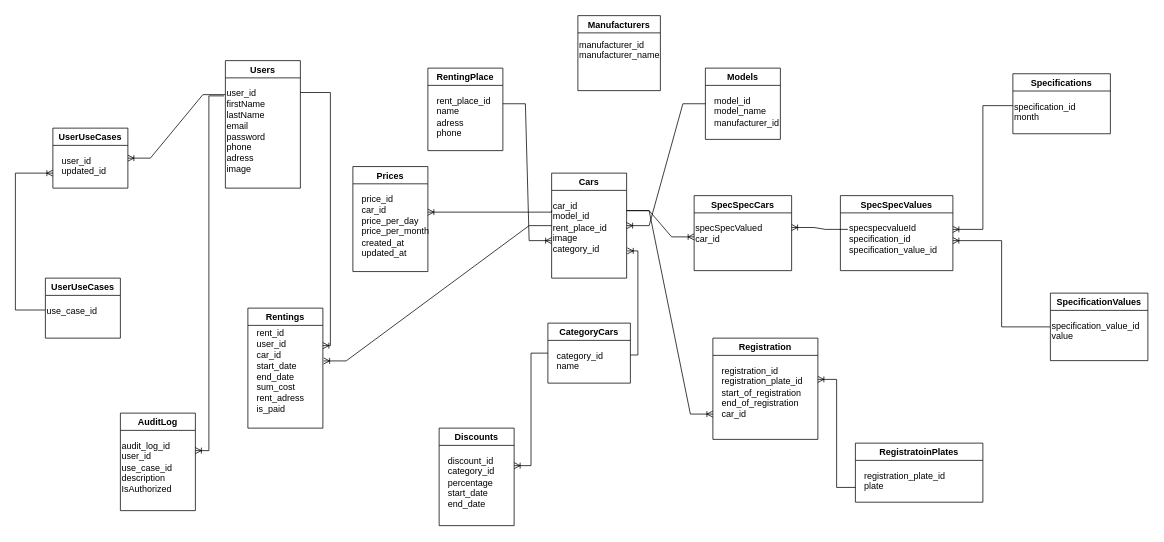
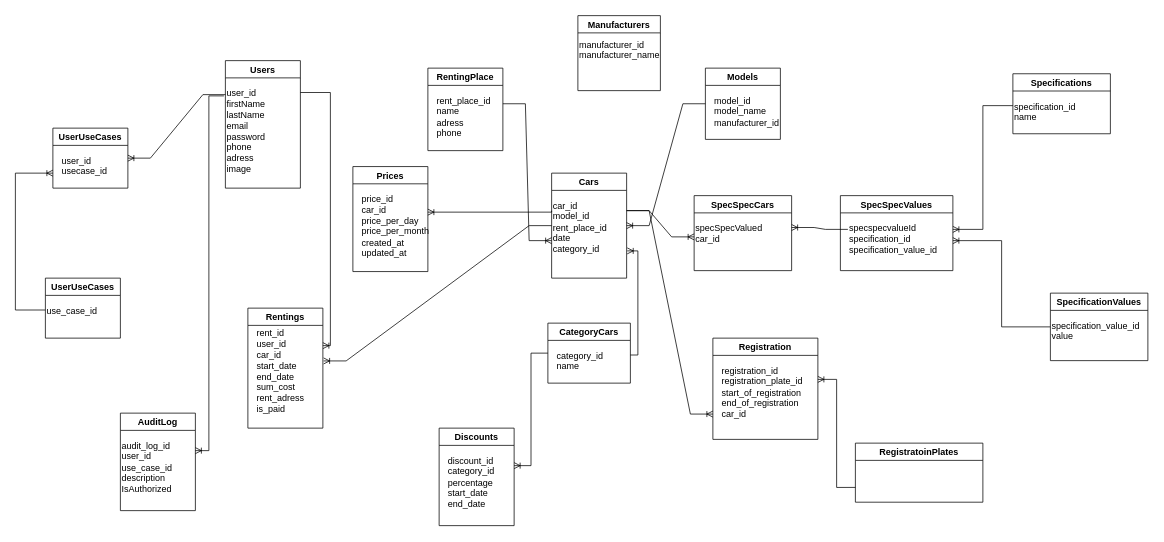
- <mxCell id="11" value="specification_id&lt;br&gt;month&lt;br&gt;" style="text;html=1;strokeColor=none;fillColor=none;align=left;verticalAlign=top;whiteSpace=wrap;rounded=0;" vertex="1" parent="10"><mxGeometry y="30" width="120" height="50" as="geometry" /></mxCell>
+ <mxCell id="11" value="specification_id&lt;br&gt;name&lt;br&gt;" style="text;html=1;strokeColor=none;fillColor=none;align=left;verticalAlign=top;whiteSpace=wrap;rounded=0;" vertex="1" parent="10"><mxGeometry y="30" width="120" height="50" as="geometry" /></mxCell>
- <mxCell id="30" value="user_id&lt;br&gt;updated_id" style="text;html=1;strokeColor=none;fillColor=none;align=left;verticalAlign=top;whiteSpace=wrap;rounded=0;" vertex="1" parent="29"><mxGeometry x="10" y="30" width="70" height="50" as="geometry" /></mxCell>
+ <mxCell id="30" value="user_id&lt;br&gt;usecase_id" style="text;html=1;strokeColor=none;fillColor=none;align=left;verticalAlign=top;whiteSpace=wrap;rounded=0;" vertex="1" parent="29"><mxGeometry x="10" y="30" width="70" height="50" as="geometry" /></mxCell>
- <mxCell id="5" value="car_id&lt;br&gt;model_id&lt;br&gt;rent_place_id&lt;br&gt;image&lt;br&gt;category_id" style="text;html=1;strokeColor=none;fillColor=none;align=left;verticalAlign=top;whiteSpace=wrap;rounded=0;" vertex="1" parent="4"><mxGeometry y="30" width="100" height="80" as="geometry" /></mxCell>
+ <mxCell id="5" value="car_id&lt;br&gt;model_id&lt;br&gt;rent_place_id&lt;br&gt;date&lt;br&gt;category_id" style="text;html=1;strokeColor=none;fillColor=none;align=left;verticalAlign=top;whiteSpace=wrap;rounded=0;" vertex="1" parent="4"><mxGeometry y="30" width="100" height="80" as="geometry" /></mxCell>
- <mxCell id="42" value="registration_plate_id&lt;br&gt;plate" style="text;html=1;strokeColor=none;fillColor=none;align=left;verticalAlign=top;whiteSpace=wrap;rounded=0;" vertex="1" parent="41"><mxGeometry x="10" y="30" width="150" height="40" as="geometry" /></mxCell>
